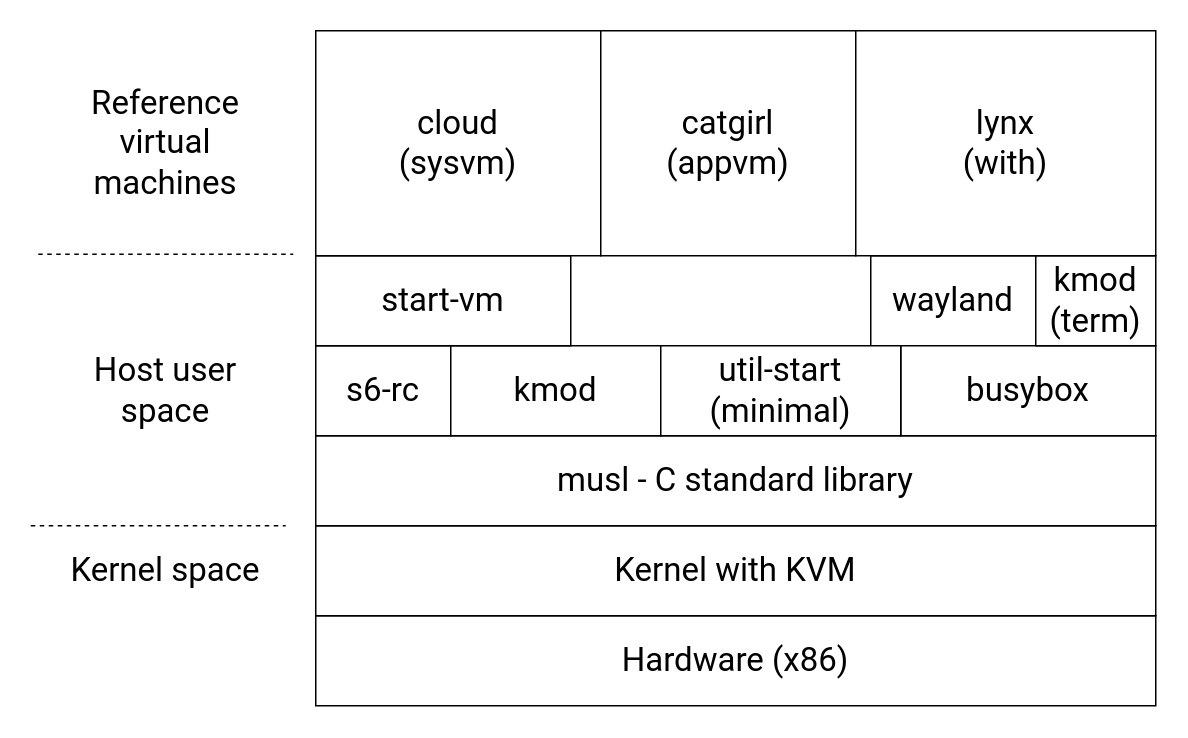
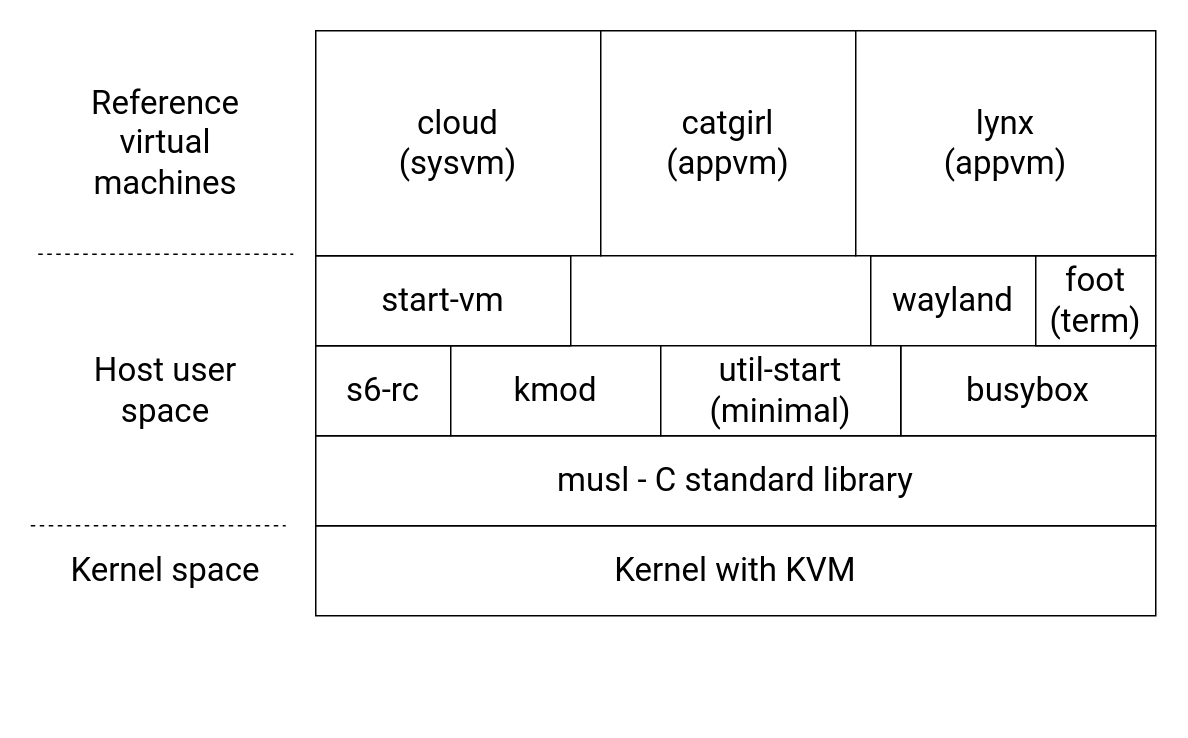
- <mxCell id="18" value="&lt;font face=&quot;Roboto&quot; style=&quot;font-size: 22px&quot;&gt;lynx&lt;br&gt;(with)&lt;br&gt;&lt;/font&gt;" style="rounded=0;whiteSpace=wrap;html=1;" parent="1" vertex="1"><mxGeometry x="570" y="20" width="200" height="150" as="geometry" /></mxCell>
+ <mxCell id="18" value="&lt;font face=&quot;Roboto&quot; style=&quot;font-size: 22px&quot;&gt;lynx&lt;br&gt;(appvm)&lt;br&gt;&lt;/font&gt;" style="rounded=0;whiteSpace=wrap;html=1;" parent="1" vertex="1"><mxGeometry x="570" y="20" width="200" height="150" as="geometry" /></mxCell>
- <mxCell id="11" value="&lt;font face=&quot;Roboto&quot;&gt;&lt;span style=&quot;font-size: 22px&quot;&gt;kmod &lt;br&gt;(term)&lt;/span&gt;&lt;/font&gt;" style="rounded=0;whiteSpace=wrap;html=1;" parent="1" vertex="1"><mxGeometry x="690" y="170" width="80" height="60" as="geometry" /></mxCell>
+ <mxCell id="11" value="&lt;font face=&quot;Roboto&quot;&gt;&lt;span style=&quot;font-size: 22px&quot;&gt;foot &lt;br&gt;(term)&lt;/span&gt;&lt;/font&gt;" style="rounded=0;whiteSpace=wrap;html=1;" parent="1" vertex="1"><mxGeometry x="690" y="170" width="80" height="60" as="geometry" /></mxCell>
- <mxCell id="2" value="&lt;font face=&quot;Roboto&quot; style=&quot;font-size: 22px&quot;&gt;Hardware (x86)&lt;/font&gt;" style="rounded=0;whiteSpace=wrap;html=1;" parent="1" vertex="1"><mxGeometry x="210" y="410" width="560" height="60" as="geometry" /></mxCell>
